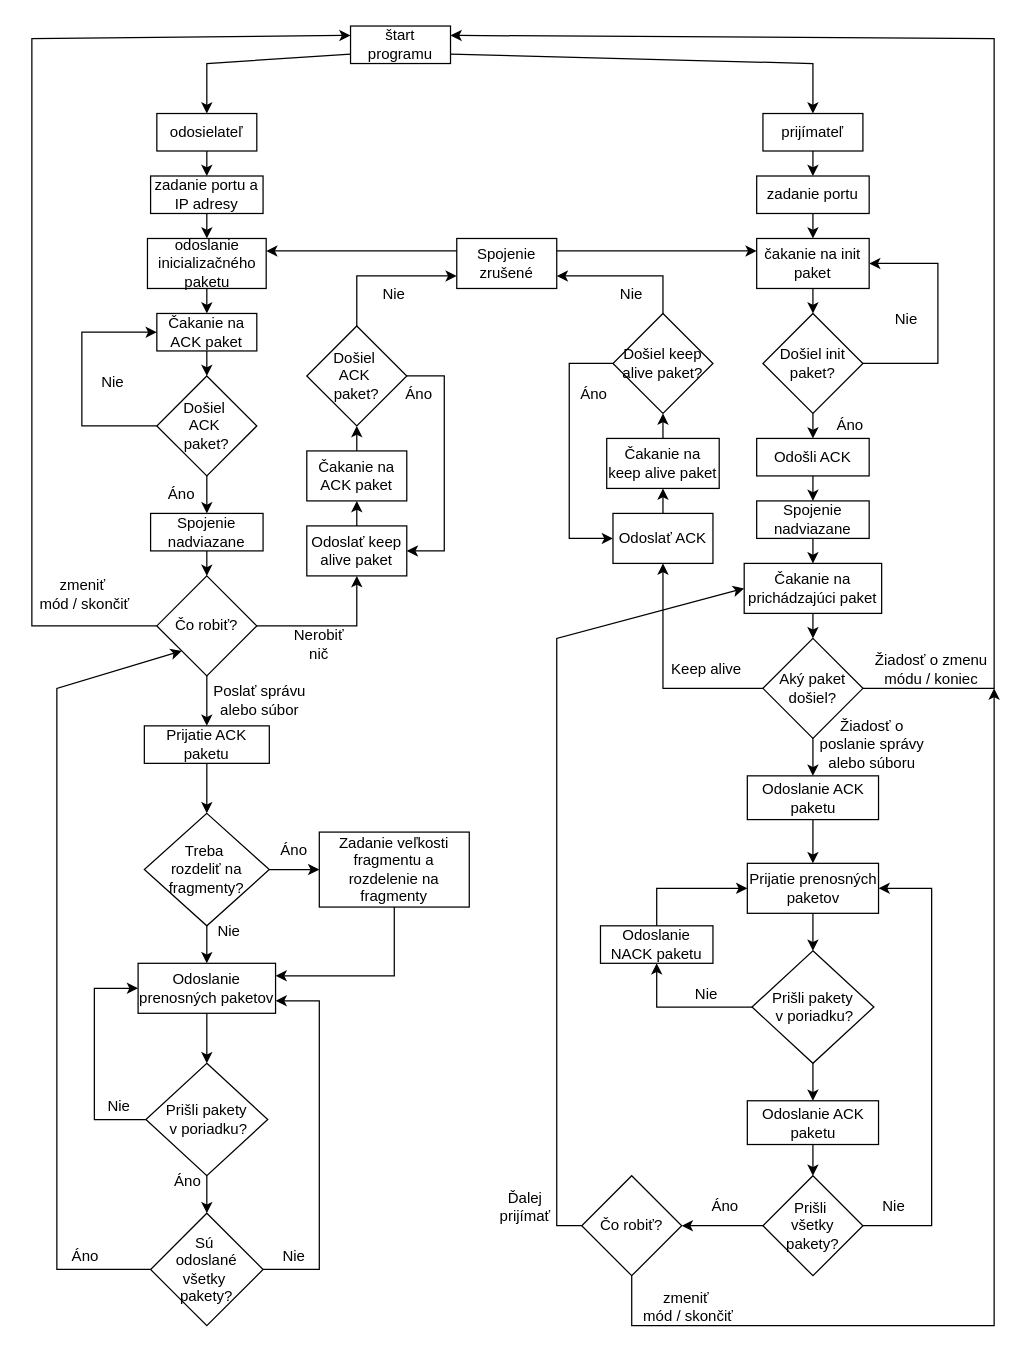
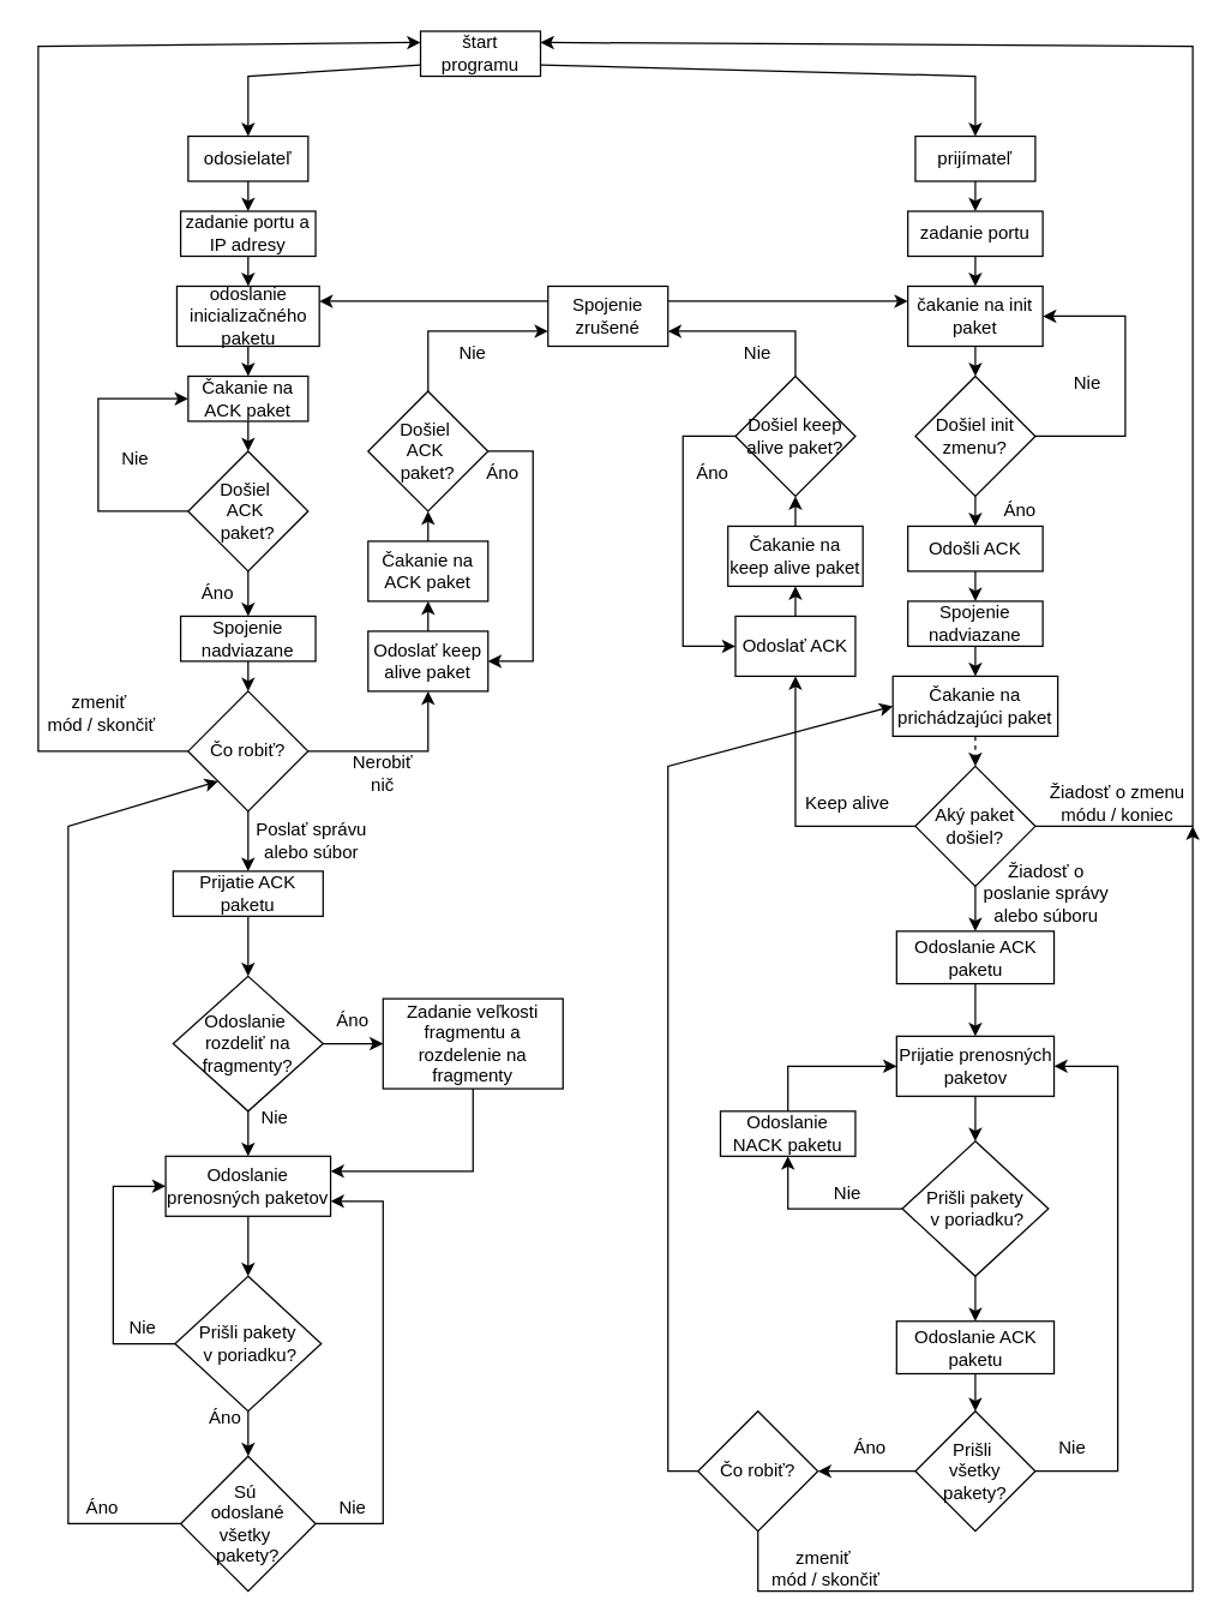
- <mxCell id="14" value="Došiel init paket?" style="rhombus;whiteSpace=wrap;html=1;" vertex="1" parent="1"><mxGeometry x="610" y="250" width="80" height="80" as="geometry" /></mxCell>
+ <mxCell id="14" value="Došiel init zmenu?" style="rhombus;whiteSpace=wrap;html=1;" vertex="1" parent="1"><mxGeometry x="610" y="250" width="80" height="80" as="geometry" /></mxCell>
- <mxCell id="104" style="edgeStyle=orthogonalEdgeStyle;rounded=0;orthogonalLoop=1;jettySize=auto;html=1;exitX=0.5;exitY=1;exitDx=0;exitDy=0;entryX=0.5;entryY=0;entryDx=0;entryDy=0;" edge="1" parent="1" source="105" target="49"><mxGeometry relative="1" as="geometry" /></mxCell>
+ <mxCell id="104" style="edgeStyle=orthogonalEdgeStyle;rounded=0;orthogonalLoop=1;jettySize=auto;html=1;exitX=0.5;exitY=1;exitDx=0;exitDy=0;entryX=0.5;entryY=0;entryDx=0;entryDy=0;dashed=1;" edge="1" parent="1" source="105" target="49"><mxGeometry relative="1" as="geometry" /></mxCell>
- <mxCell id="70" value="&lt;div&gt;Treba&amp;nbsp;&lt;/div&gt;&lt;div&gt;rozdeliť na fragmenty?&lt;/div&gt;" style="rhombus;whiteSpace=wrap;html=1;" vertex="1" parent="1"><mxGeometry x="115" y="650" width="100" height="90" as="geometry" /></mxCell>
+ <mxCell id="70" value="&lt;div&gt;Odoslanie&amp;nbsp;&lt;/div&gt;&lt;div&gt;rozdeliť na fragmenty?&lt;/div&gt;" style="rhombus;whiteSpace=wrap;html=1;" vertex="1" parent="1"><mxGeometry x="115" y="650" width="100" height="90" as="geometry" /></mxCell>
- <mxCell id="114" value="Ďalej prijímať" style="text;html=1;strokeColor=none;fillColor=none;align=center;verticalAlign=middle;whiteSpace=wrap;rounded=0;" vertex="1" parent="1"><mxGeometry x="390" y="950" width="60" height="30" as="geometry" /></mxCell>
